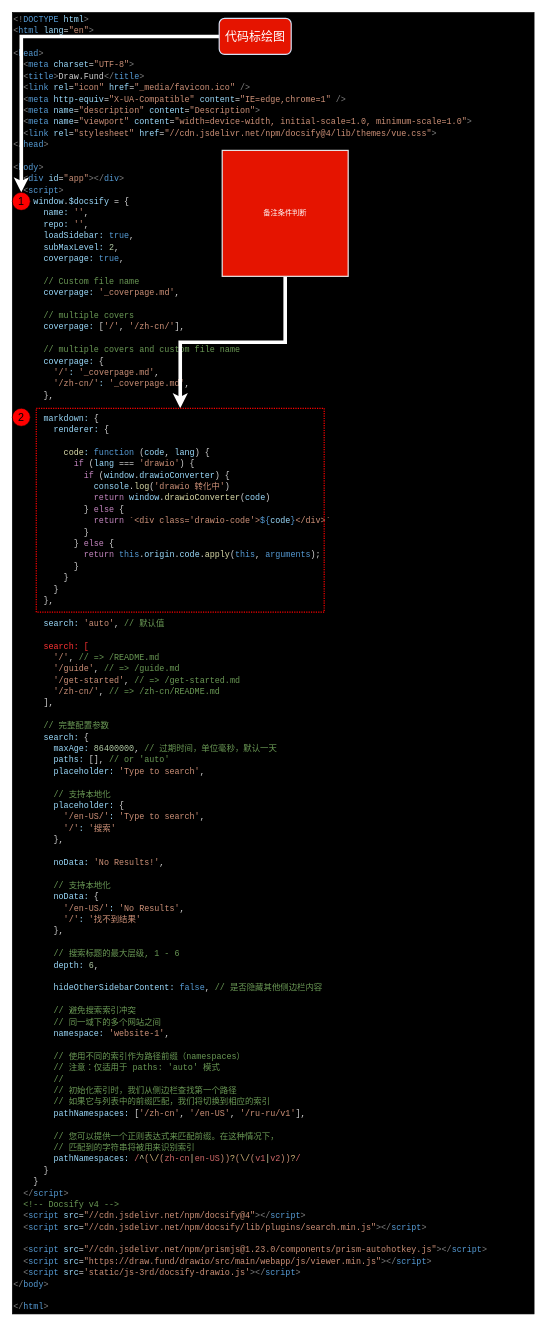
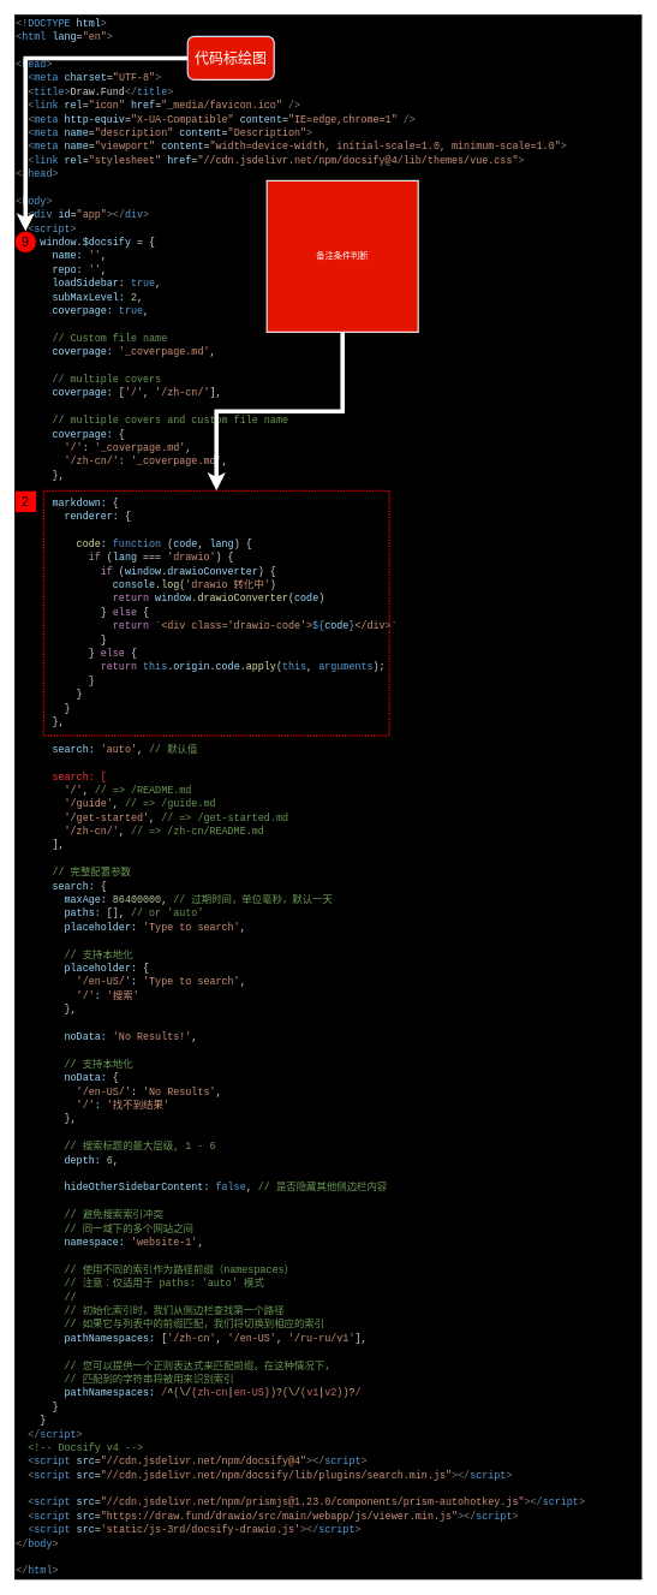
- <mxCell id="8" value="&lt;font style=&quot;font-size: 20px&quot;&gt;代码标绘图&lt;/font&gt;" style="rounded=1;whiteSpace=wrap;html=1;fontColor=#ffffff;strokeColor=#D4E1F5;strokeWidth=2;fillColor=#e51400;" parent="1" vertex="1"><mxGeometry x="365" y="30" width="120" height="60" as="geometry" /></mxCell>
+ <mxCell id="8" value="&lt;font style=&quot;font-size: 20px&quot;&gt;代码标绘图&lt;/font&gt;" style="rounded=1;whiteSpace=wrap;html=1;fontColor=#ffffff;strokeColor=#D4E1F5;strokeWidth=2;fillColor=#e51400;" parent="1" vertex="1"><mxGeometry x="260" y="50" width="120" height="60" as="geometry" /></mxCell>
- <mxCell id="3" value="&lt;font style=&quot;font-size: 18px&quot;&gt;1&lt;/font&gt;" style="ellipse;whiteSpace=wrap;html=1;aspect=fixed;fillColor=#FF0000;" parent="1" vertex="1"><mxGeometry y="320" width="30" height="30" as="geometry" x="20" /></mxCell>
+ <mxCell id="3" value="&lt;font style=&quot;font-size: 18px&quot;&gt;9&lt;/font&gt;" style="ellipse;whiteSpace=wrap;html=1;aspect=fixed;fillColor=#FF0000;" parent="1" vertex="1"><mxGeometry y="320" width="30" height="30" as="geometry" x="20" /></mxCell>
- <mxCell id="4" value="&lt;font style=&quot;font-size: 18px&quot;&gt;2&lt;/font&gt;" style="ellipse;whiteSpace=wrap;html=1;aspect=fixed;fillColor=#FF0000;" parent="1" vertex="1"><mxGeometry y="680" width="30" height="30" as="geometry" x="20" /></mxCell>
+ <mxCell id="4" value="&lt;font style=&quot;font-size: 18px&quot;&gt;2&lt;/font&gt;" style="whiteSpace=wrap;html=1;aspect=fixed;fillColor=#FF0000;rounded=0;" parent="1" vertex="1"><mxGeometry y="680" width="30" height="30" as="geometry" x="20" /></mxCell>
